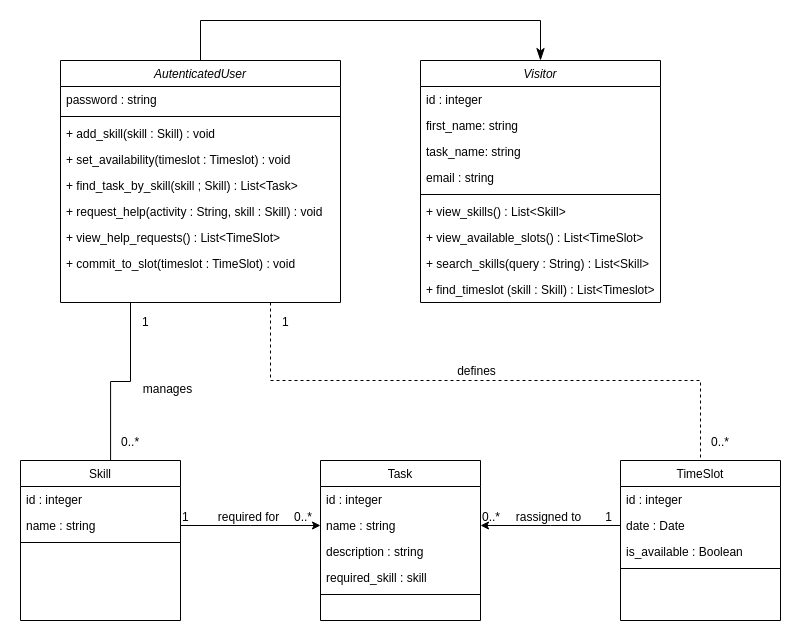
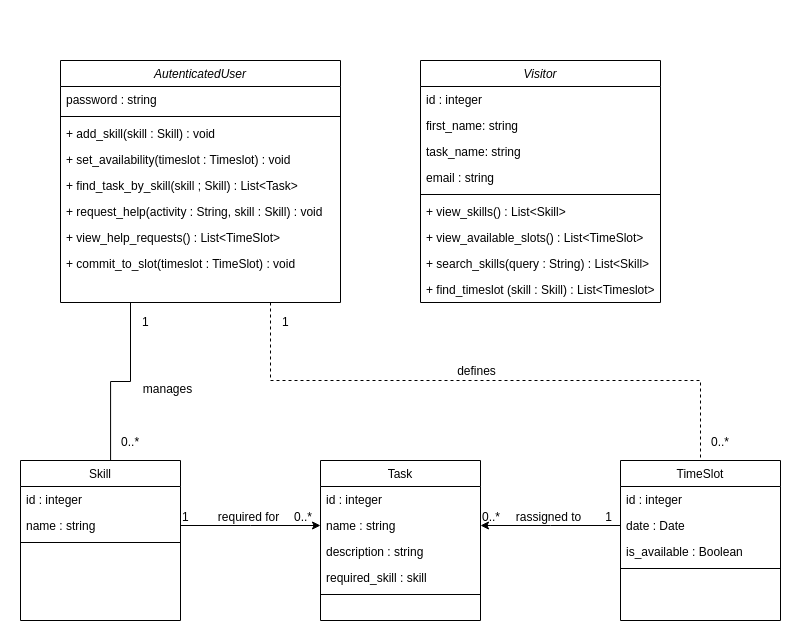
- <mxCell id="36" value="" style="endArrow=classicThin;endSize=10;endFill=1;shadow=0;strokeWidth=1;rounded=0;curved=0;edgeStyle=elbowEdgeStyle;elbow=vertical;entryX=0.5;entryY=0;entryDx=0;entryDy=0;exitX=0.5;exitY=0;exitDx=0;exitDy=0;" edge="1" parent="1" source="16" target="2"><mxGeometry width="160" relative="1" as="geometry"><mxPoint x="374" y="108" as="sourcePoint" /><mxPoint x="414" y="-10" as="targetPoint" /><Array as="points"><mxPoint x="390" y="20" /></Array></mxGeometry></mxCell>
